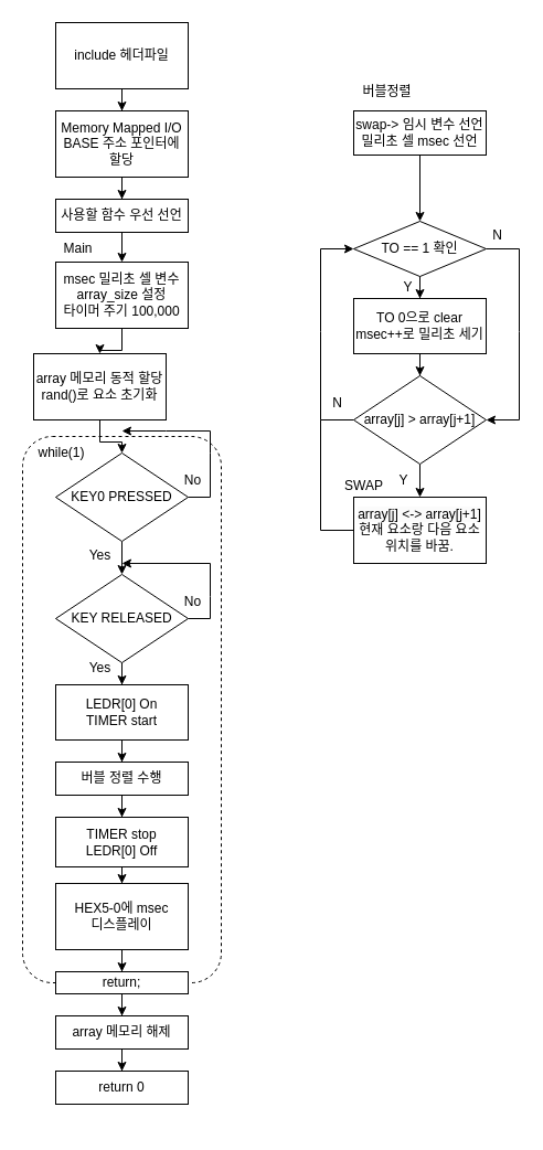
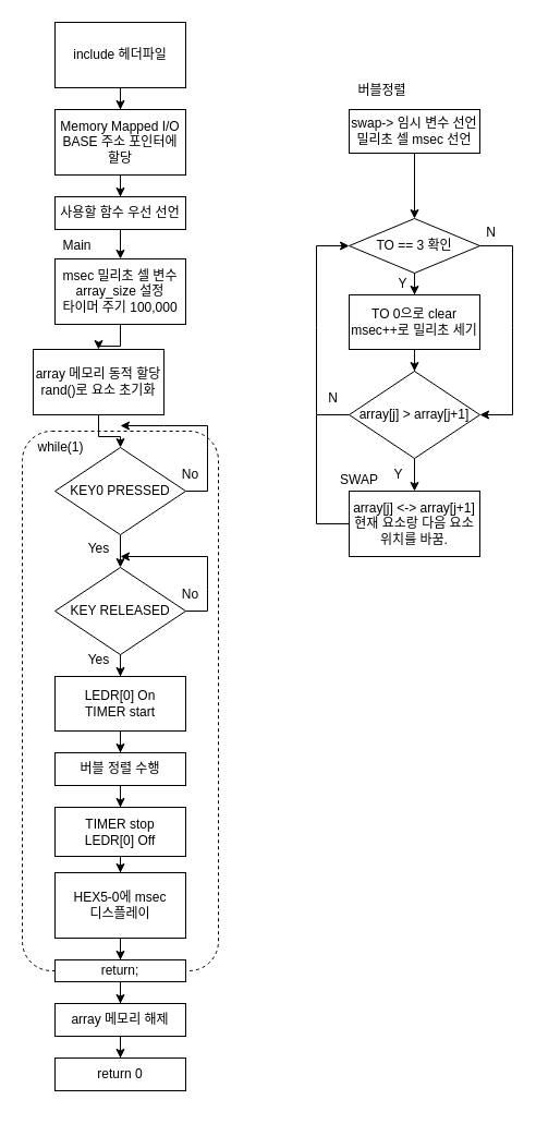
- <mxCell id="44" value="TO == 1 확인" style="rhombus;whiteSpace=wrap;html=1;rounded=0;" vertex="1" parent="1"><mxGeometry x="320" y="200" width="120" height="50" as="geometry" /></mxCell>
+ <mxCell id="44" value="TO == 3 확인" style="rhombus;whiteSpace=wrap;html=1;rounded=0;" vertex="1" parent="1"><mxGeometry x="320" y="200" width="120" height="50" as="geometry" /></mxCell>
